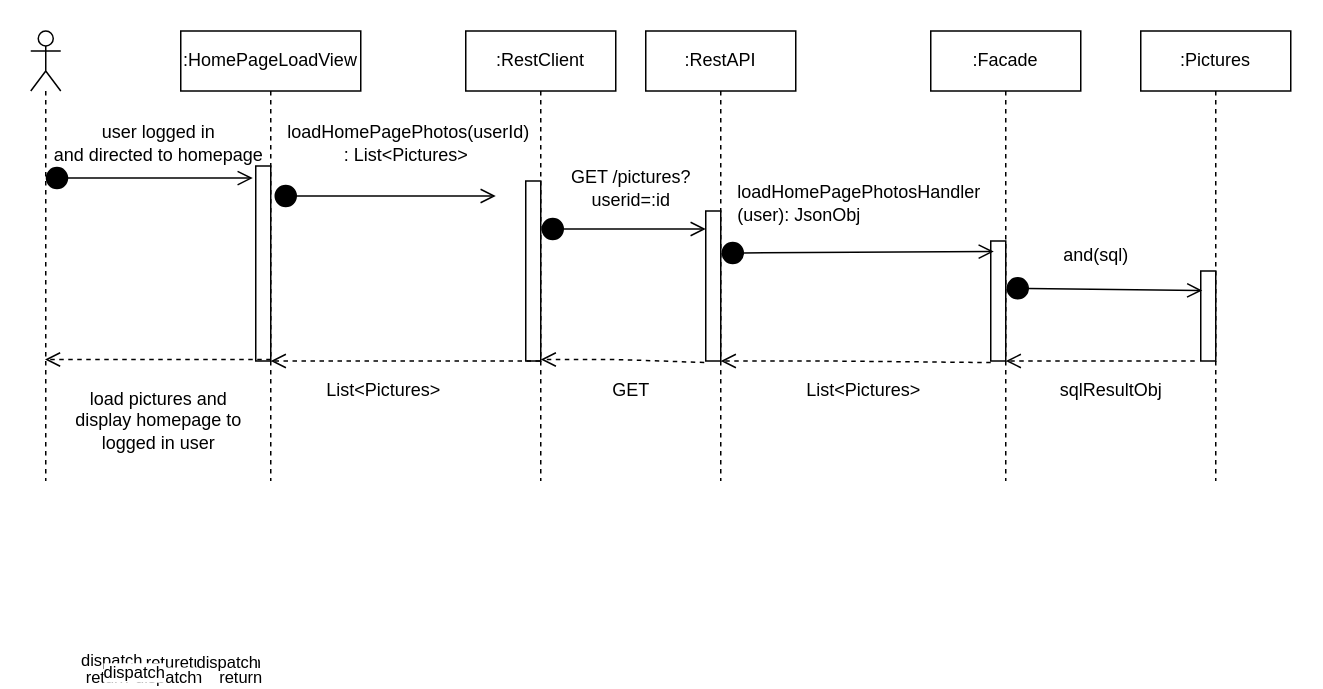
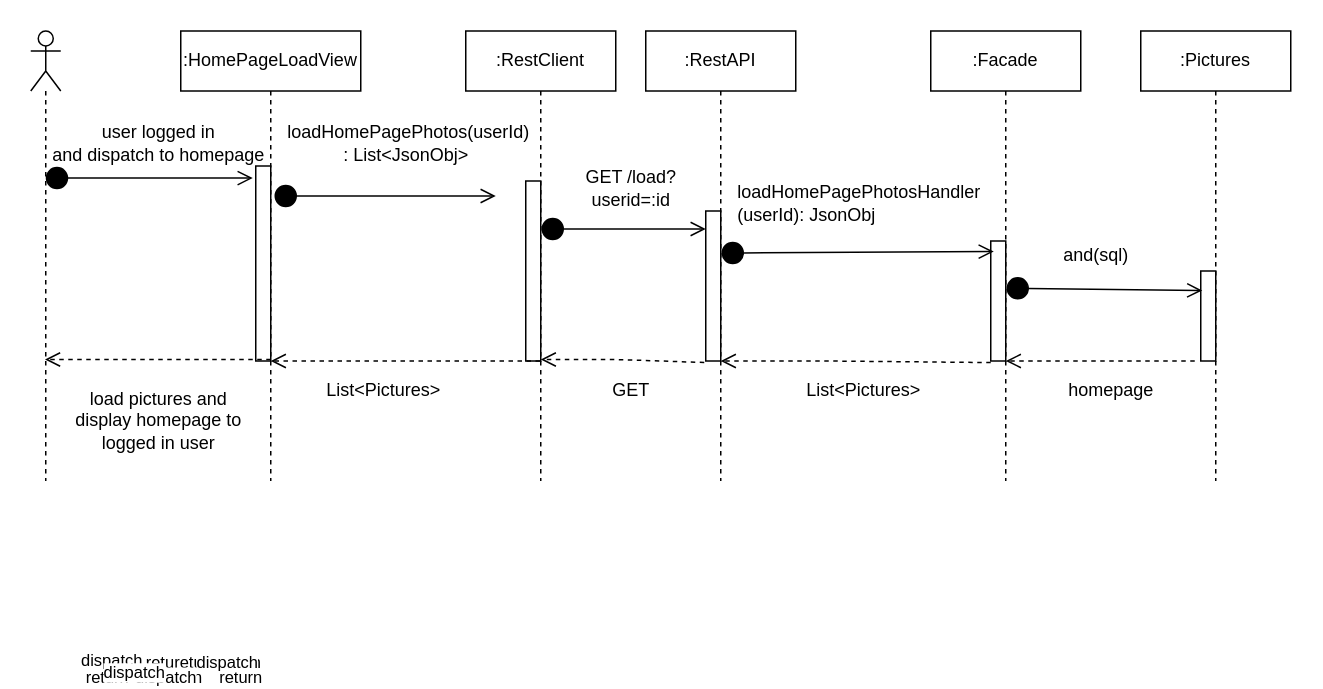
- <mxCell id="23" value="user logged in &lt;br&gt;and directed to homepage" style="text;html=1;align=center;verticalAlign=middle;resizable=0;points=[];autosize=1;" vertex="1" parent="1"><mxGeometry x="30" y="80" width="150" height="30" as="geometry" /></mxCell>
+ <mxCell id="23" value="user logged in &lt;br&gt;and dispatch to homepage" style="text;html=1;align=center;verticalAlign=middle;resizable=0;points=[];autosize=1;" vertex="1" parent="1"><mxGeometry x="30" y="80" width="150" height="30" as="geometry" /></mxCell>
- <mxCell id="24" value="&lt;span style=&quot;text-align: left&quot;&gt;&amp;nbsp;loadHomePagePhotos(userId)&lt;br&gt;: List&amp;lt;Pictures&amp;gt;&lt;/span&gt;" style="text;html=1;align=center;verticalAlign=middle;resizable=0;points=[];autosize=1;" vertex="1" parent="1"><mxGeometry x="180" y="80" width="180" height="30" as="geometry" /></mxCell>
+ <mxCell id="24" value="&lt;span style=&quot;text-align: left&quot;&gt;&amp;nbsp;loadHomePagePhotos(userId)&lt;br&gt;: List&amp;lt;JsonObj&amp;gt;&lt;/span&gt;" style="text;html=1;align=center;verticalAlign=middle;resizable=0;points=[];autosize=1;" vertex="1" parent="1"><mxGeometry x="180" y="80" width="180" height="30" as="geometry" /></mxCell>
- <mxCell id="25" value="GET /pictures?&lt;br&gt;userid=:id" style="text;html=1;align=center;verticalAlign=middle;resizable=0;points=[];autosize=1;" vertex="1" parent="1"><mxGeometry x="370" y="110" width="100" height="30" as="geometry" /></mxCell>
+ <mxCell id="25" value="GET /load?&lt;br&gt;userid=:id" style="text;html=1;align=center;verticalAlign=middle;resizable=0;points=[];autosize=1;" vertex="1" parent="1"><mxGeometry x="370" y="110" width="100" height="30" as="geometry" /></mxCell>
- <mxCell id="26" value="&lt;p style=&quot;text-align: left ; margin: 0px 0px 0px 4px&quot;&gt;loadHomePagePhotosHandler&lt;/p&gt;&lt;p style=&quot;text-align: left ; margin: 0px 0px 0px 4px&quot;&gt;(user)&lt;span&gt;: JsonObj&lt;/span&gt;&lt;/p&gt;" style="text;html=1;align=center;verticalAlign=middle;resizable=0;points=[];autosize=1;" vertex="1" parent="1"><mxGeometry x="480" y="120" width="180" height="30" as="geometry" /></mxCell>
+ <mxCell id="26" value="&lt;p style=&quot;text-align: left ; margin: 0px 0px 0px 4px&quot;&gt;loadHomePagePhotosHandler&lt;/p&gt;&lt;p style=&quot;text-align: left ; margin: 0px 0px 0px 4px&quot;&gt;(userId)&lt;span&gt;: JsonObj&lt;/span&gt;&lt;/p&gt;" style="text;html=1;align=center;verticalAlign=middle;resizable=0;points=[];autosize=1;" vertex="1" parent="1"><mxGeometry x="480" y="120" width="180" height="30" as="geometry" /></mxCell>
- <mxCell id="28" value="sqlResultObj" style="text;html=1;align=center;verticalAlign=middle;resizable=0;points=[];autosize=1;" vertex="1" parent="1"><mxGeometry x="700" y="250" width="80" height="20" as="geometry" /></mxCell>
+ <mxCell id="28" value="homepage" style="text;html=1;align=center;verticalAlign=middle;resizable=0;points=[];autosize=1;" vertex="1" parent="1"><mxGeometry x="700" y="250" width="80" height="20" as="geometry" /></mxCell>
